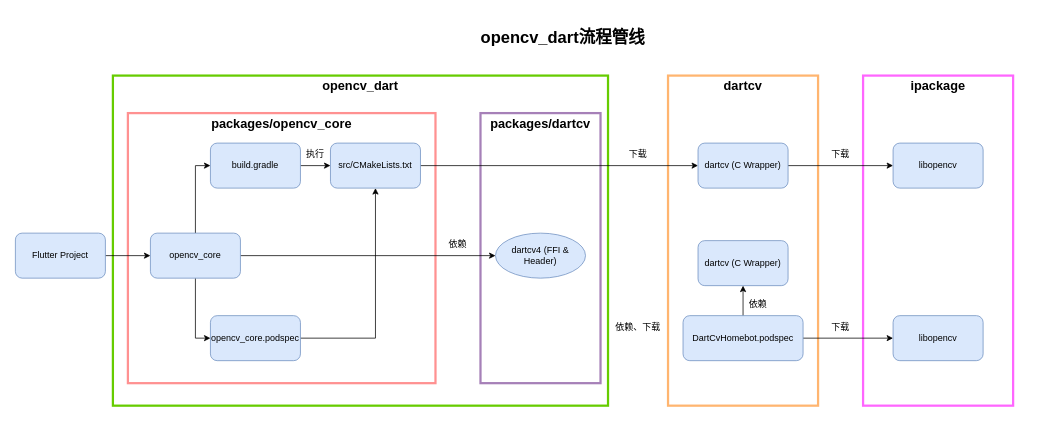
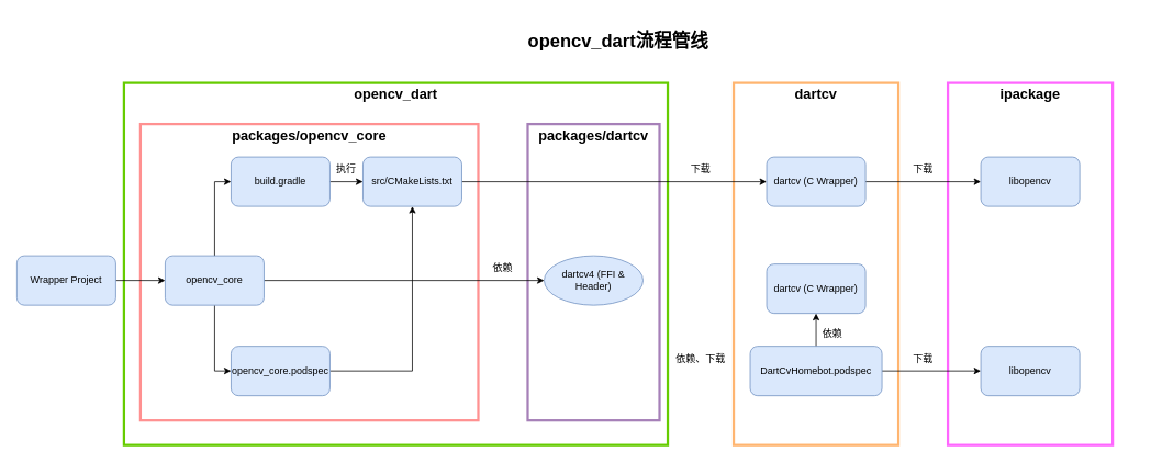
- <mxCell id="8" value="Flutter Project" style="rounded=1;whiteSpace=wrap;html=1;fillColor=#dae8fc;strokeColor=#6c8ebf;" vertex="1" parent="1"><mxGeometry x="20" y="310" width="120" height="60" as="geometry" /></mxCell>
+ <mxCell id="8" value="Wrapper Project" style="rounded=1;whiteSpace=wrap;html=1;fillColor=#dae8fc;strokeColor=#6c8ebf;" vertex="1" parent="1"><mxGeometry x="20" y="310" width="120" height="60" as="geometry" /></mxCell>
